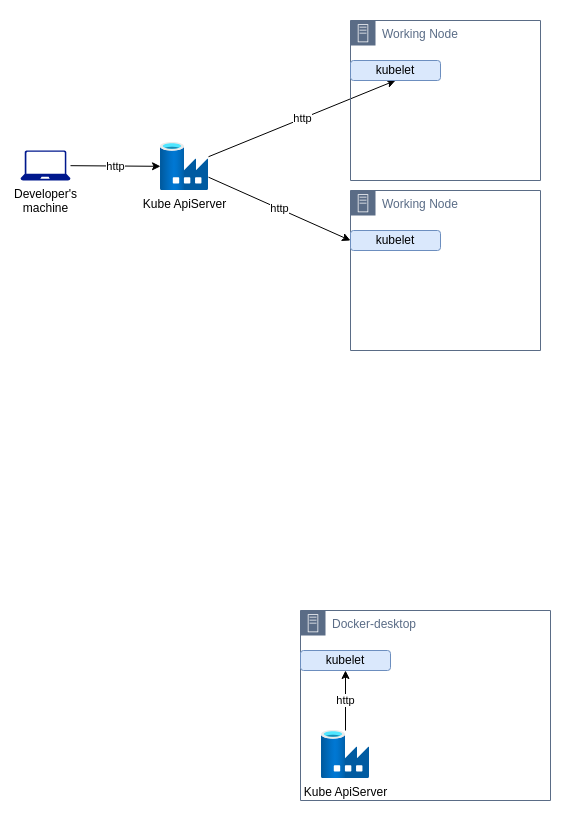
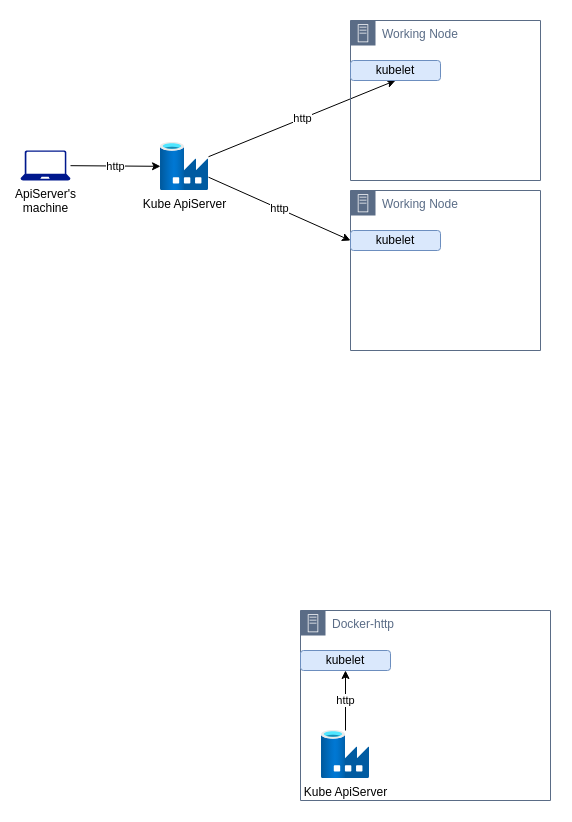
- <mxCell id="10" value="Developer's&lt;br&gt;machine" style="sketch=0;aspect=fixed;pointerEvents=1;shadow=0;dashed=0;html=1;strokeColor=none;labelPosition=center;verticalLabelPosition=bottom;verticalAlign=top;align=center;fillColor=#00188D;shape=mxgraph.azure.laptop" vertex="1" parent="1"><mxGeometry x="20" y="150" width="50" height="30" as="geometry" /></mxCell>
+ <mxCell id="10" value="ApiServer's&lt;br&gt;machine" style="sketch=0;aspect=fixed;pointerEvents=1;shadow=0;dashed=0;html=1;strokeColor=none;labelPosition=center;verticalLabelPosition=bottom;verticalAlign=top;align=center;fillColor=#00188D;shape=mxgraph.azure.laptop" vertex="1" parent="1"><mxGeometry x="20" y="150" width="50" height="30" as="geometry" /></mxCell>
- <mxCell id="11" value="Docker-desktop" style="points=[[0,0],[0.25,0],[0.5,0],[0.75,0],[1,0],[1,0.25],[1,0.5],[1,0.75],[1,1],[0.75,1],[0.5,1],[0.25,1],[0,1],[0,0.75],[0,0.5],[0,0.25]];outlineConnect=0;gradientColor=none;html=1;whiteSpace=wrap;fontSize=12;fontStyle=0;container=1;pointerEvents=0;collapsible=0;recursiveResize=0;shape=mxgraph.aws4.group;grIcon=mxgraph.aws4.group_on_premise;strokeColor=#5A6C86;fillColor=none;verticalAlign=top;align=left;spacingLeft=30;fontColor=#5A6C86;dashed=0;" vertex="1" parent="1"><mxGeometry x="300" y="610" width="250" height="190" as="geometry" /></mxCell>
+ <mxCell id="11" value="Docker-http" style="points=[[0,0],[0.25,0],[0.5,0],[0.75,0],[1,0],[1,0.25],[1,0.5],[1,0.75],[1,1],[0.75,1],[0.5,1],[0.25,1],[0,1],[0,0.75],[0,0.5],[0,0.25]];outlineConnect=0;gradientColor=none;html=1;whiteSpace=wrap;fontSize=12;fontStyle=0;container=1;pointerEvents=0;collapsible=0;recursiveResize=0;shape=mxgraph.aws4.group;grIcon=mxgraph.aws4.group_on_premise;strokeColor=#5A6C86;fillColor=none;verticalAlign=top;align=left;spacingLeft=30;fontColor=#5A6C86;dashed=0;" vertex="1" parent="1"><mxGeometry x="300" y="610" width="250" height="190" as="geometry" /></mxCell>
